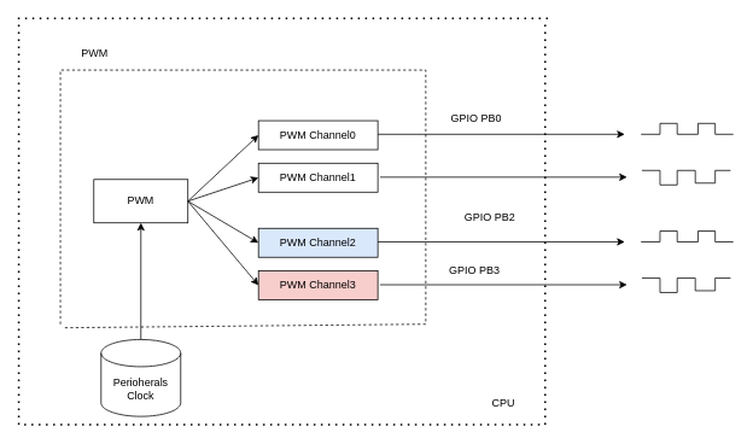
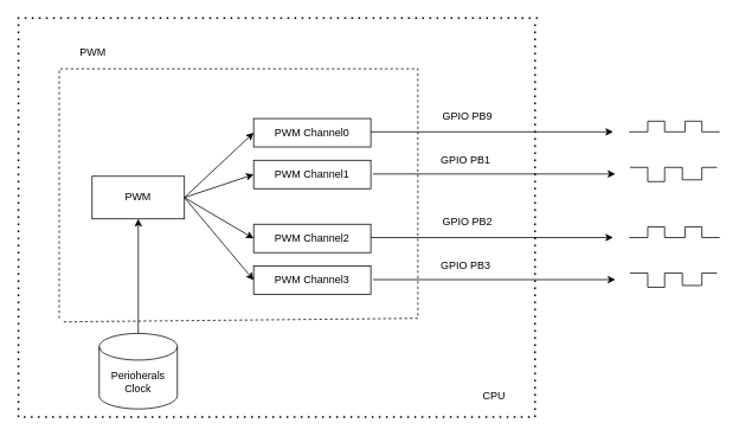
- <mxCell id="11" value="GPIO PB0" style="text;html=1;align=center;verticalAlign=middle;whiteSpace=wrap;rounded=0;" parent="1" vertex="1"><mxGeometry x="496" y="116" width="60" height="30" as="geometry" /></mxCell>
+ <mxCell id="11" value="GPIO PB9" style="text;html=1;align=center;verticalAlign=middle;whiteSpace=wrap;rounded=0;" parent="1" vertex="1"><mxGeometry x="496" y="116" width="60" height="30" as="geometry" /></mxCell>
+ <mxCell id="19" value="GPIO PB1" style="text;html=1;align=center;verticalAlign=middle;whiteSpace=wrap;rounded=0;" parent="1" vertex="1"><mxGeometry x="485" y="165" width="78" height="30" as="geometry" /></mxCell>
- <mxCell id="23" value="GPIO PB2" style="text;html=1;align=center;verticalAlign=middle;whiteSpace=wrap;rounded=0;" parent="1" vertex="1"><mxGeometry x="511" y="225" width="60" height="30" as="geometry" /></mxCell>
+ <mxCell id="23" value="GPIO PB2" style="text;html=1;align=center;verticalAlign=middle;whiteSpace=wrap;rounded=0;" parent="1" vertex="1"><mxGeometry x="496" y="235" width="60" height="30" as="geometry" /></mxCell>
- <mxCell id="21" value="PWM Channel2" style="rounded=0;whiteSpace=wrap;html=1;fillColor=#dae8fc;" parent="1" vertex="1"><mxGeometry x="285" y="252" width="132" height="32" as="geometry" /></mxCell>
+ <mxCell id="21" value="PWM Channel2" style="rounded=0;whiteSpace=wrap;html=1;" parent="1" vertex="1"><mxGeometry x="285" y="252" width="132" height="32" as="geometry" /></mxCell>
- <mxCell id="22" value="PWM Channel3" style="rounded=0;whiteSpace=wrap;html=1;fillColor=#f8cecc;" parent="1" vertex="1"><mxGeometry x="285" y="299" width="132" height="32" as="geometry" /></mxCell>
+ <mxCell id="22" value="PWM Channel3" style="rounded=0;whiteSpace=wrap;html=1;" parent="1" vertex="1"><mxGeometry x="285" y="299" width="132" height="32" as="geometry" /></mxCell>
